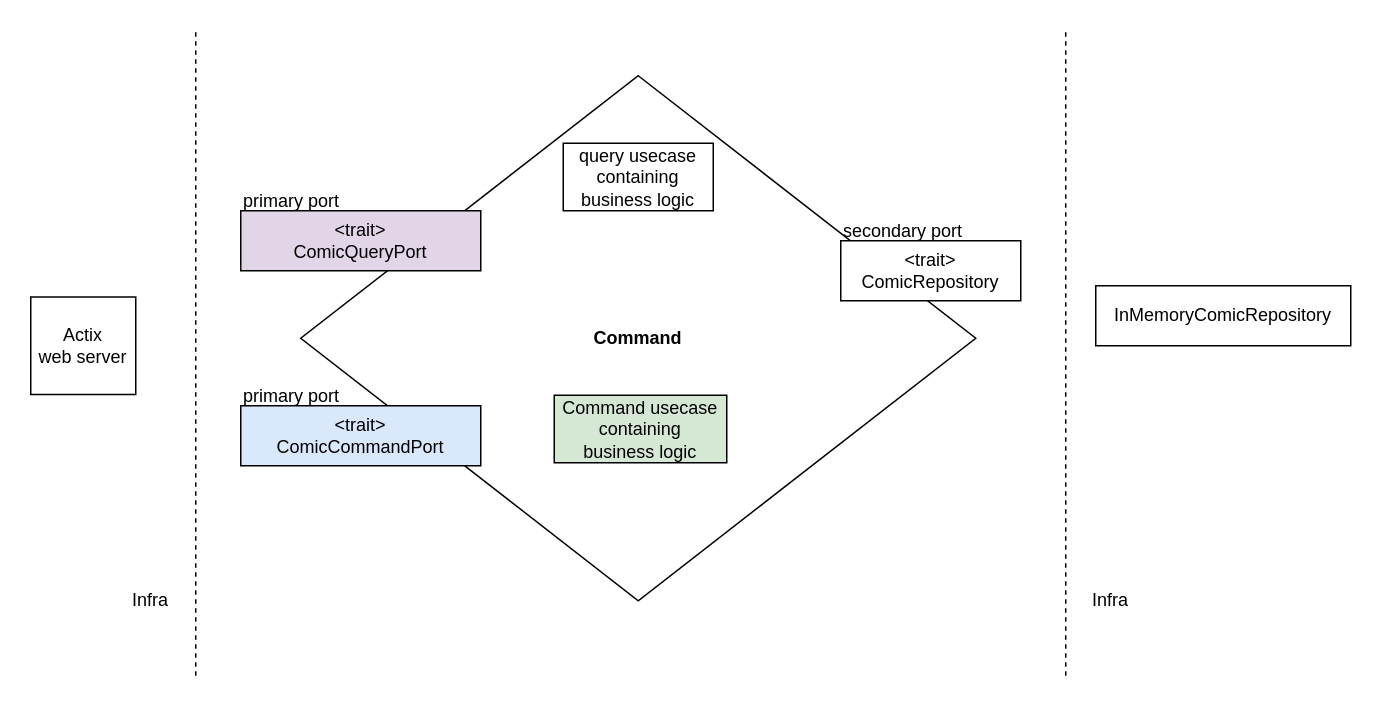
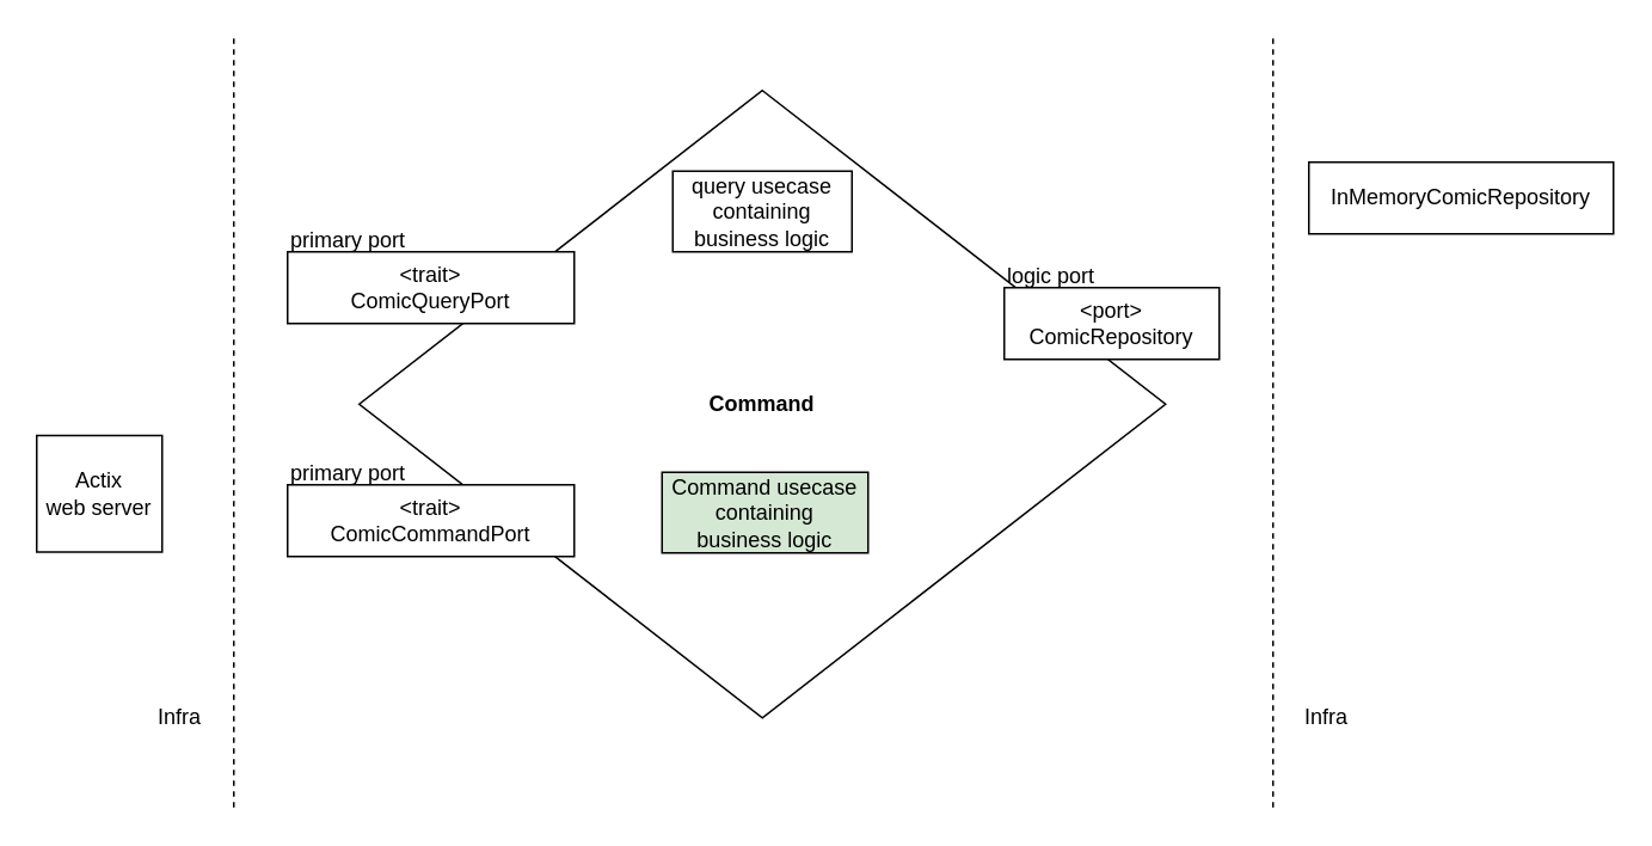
- <mxCell id="12" value="&lt;div&gt;secondary port&lt;/div&gt;" style="text;whiteSpace=wrap;html=1;" vertex="1" parent="1"><mxGeometry x="560" y="140" width="120" height="30" as="geometry" /></mxCell>
+ <mxCell id="12" value="&lt;div&gt;logic port&lt;/div&gt;" style="text;whiteSpace=wrap;html=1;" vertex="1" parent="1"><mxGeometry x="560" y="140" width="120" height="30" as="geometry" /></mxCell>
- <mxCell id="3" value="&amp;lt;trait&amp;gt;&lt;br&gt;ComicQueryPort" style="rounded=0;whiteSpace=wrap;html=1;rotation=0;fillColor=#e1d5e7;" vertex="1" parent="1"><mxGeometry x="160" y="140" width="160" height="40" as="geometry" /></mxCell>
+ <mxCell id="3" value="&amp;lt;trait&amp;gt;&lt;br&gt;ComicQueryPort" style="rounded=0;whiteSpace=wrap;html=1;rotation=0;" vertex="1" parent="1"><mxGeometry x="160" y="140" width="160" height="40" as="geometry" /></mxCell>
- <mxCell id="5" value="&lt;div&gt;&amp;lt;trait&amp;gt;&lt;br&gt;&lt;/div&gt;&lt;div&gt;ComicRepository&lt;br&gt;&lt;/div&gt;" style="rounded=0;whiteSpace=wrap;html=1;" vertex="1" parent="1"><mxGeometry x="560" y="160" width="120" height="40" as="geometry" /></mxCell>
+ <mxCell id="5" value="&lt;div&gt;&amp;lt;port&amp;gt;&lt;br&gt;&lt;/div&gt;&lt;div&gt;ComicRepository&lt;br&gt;&lt;/div&gt;" style="rounded=0;whiteSpace=wrap;html=1;" vertex="1" parent="1"><mxGeometry x="560" y="160" width="120" height="40" as="geometry" /></mxCell>
- <mxCell id="13" value="InMemoryComicRepository" style="rounded=0;whiteSpace=wrap;html=1;" vertex="1" parent="1"><mxGeometry x="730" y="190" width="170" height="40" as="geometry" /></mxCell>
+ <mxCell id="13" value="InMemoryComicRepository" style="rounded=0;whiteSpace=wrap;html=1;" vertex="1" parent="1"><mxGeometry x="730" y="90" width="170" height="40" as="geometry" /></mxCell>
- <mxCell id="14" value="Actix&lt;br&gt;web server" style="rounded=0;whiteSpace=wrap;html=1;" vertex="1" parent="1"><mxGeometry x="20" y="197.5" width="70" height="65" as="geometry" /></mxCell>
+ <mxCell id="14" value="Actix&lt;br&gt;web server" style="rounded=0;whiteSpace=wrap;html=1;" vertex="1" parent="1"><mxGeometry x="20" y="242.5" width="70" height="65" as="geometry" /></mxCell>
- <mxCell id="4" value="&amp;lt;trait&amp;gt;&lt;br&gt;ComicCommandPort" style="rounded=0;whiteSpace=wrap;html=1;rotation=0;fillColor=#dae8fc;" vertex="1" parent="1"><mxGeometry x="160" y="270" width="160" height="40" as="geometry" /></mxCell>
+ <mxCell id="4" value="&amp;lt;trait&amp;gt;&lt;br&gt;ComicCommandPort" style="rounded=0;whiteSpace=wrap;html=1;rotation=0;" vertex="1" parent="1"><mxGeometry x="160" y="270" width="160" height="40" as="geometry" /></mxCell>
